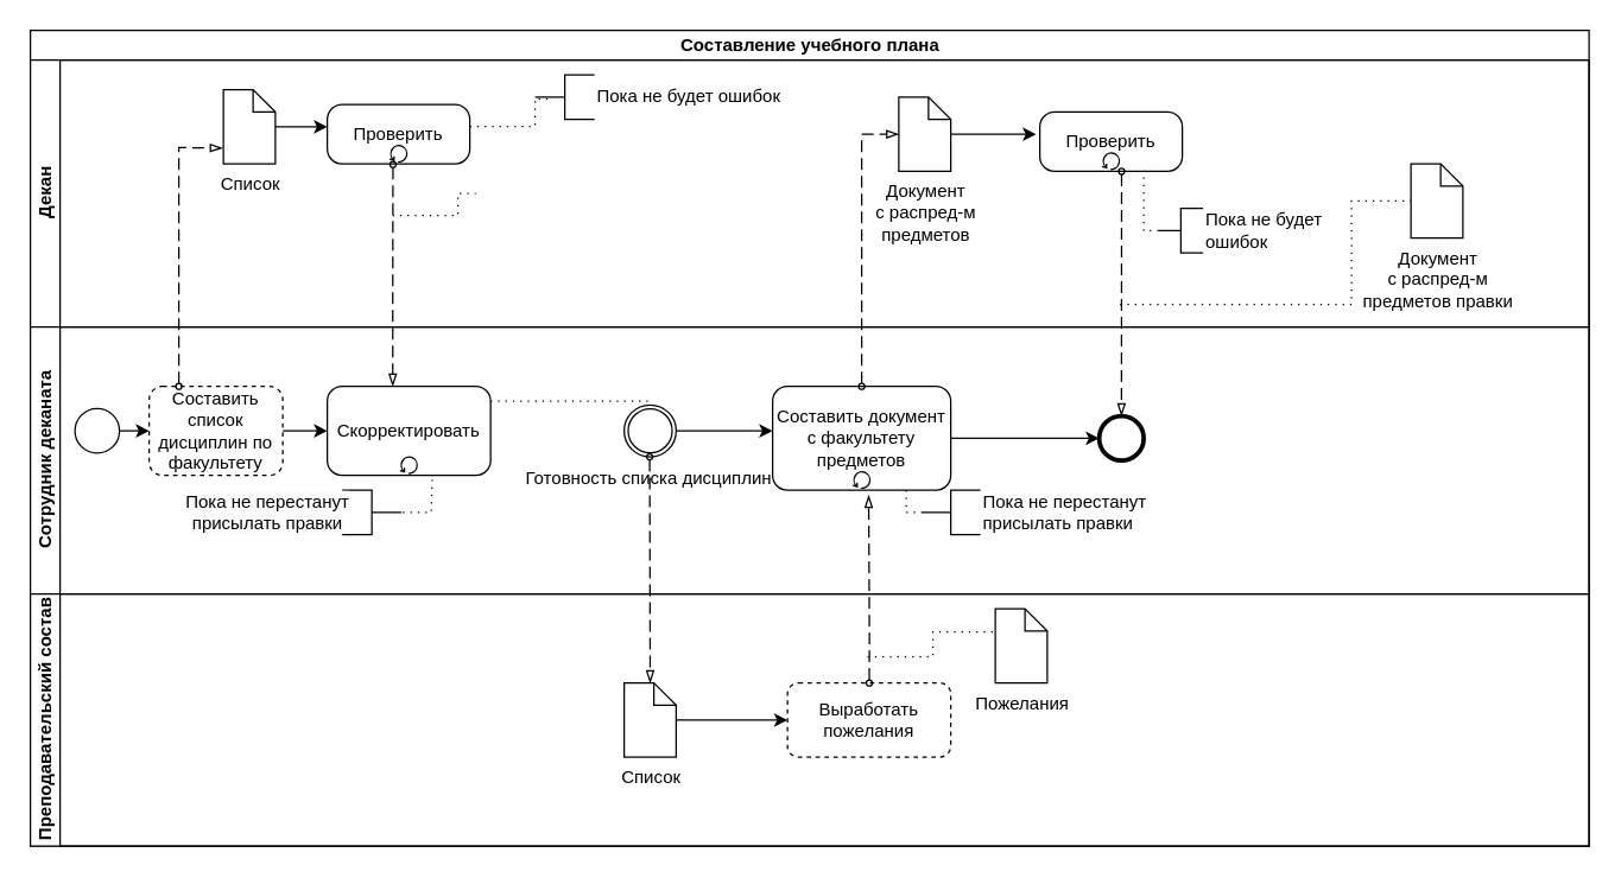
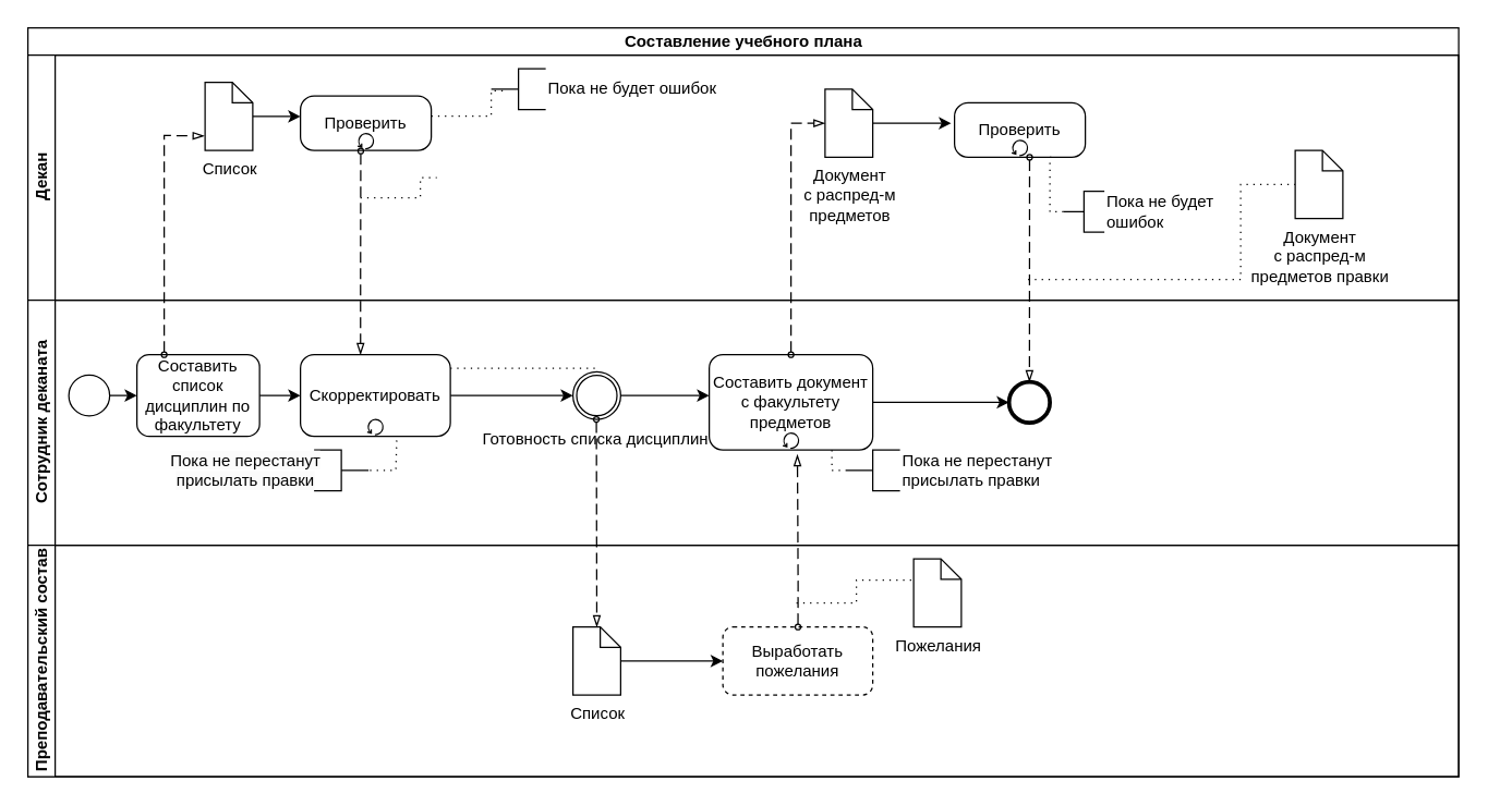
- <mxCell id="22" value="Составить список дисциплин по факультету" style="rounded=1;whiteSpace=wrap;html=1;dashed=1;" vertex="1" parent="18"><mxGeometry x="80" y="40" width="90" height="60" as="geometry" /></mxCell>
+ <mxCell id="22" value="Составить список дисциплин по факультету" style="rounded=1;whiteSpace=wrap;html=1;" vertex="1" parent="18"><mxGeometry x="80" y="40" width="90" height="60" as="geometry" /></mxCell>
+ <mxCell id="25" value="" style="edgeStyle=orthogonalEdgeStyle;rounded=0;orthogonalLoop=1;jettySize=auto;html=1;" edge="1" parent="18" source="26" target="30"><mxGeometry relative="1" as="geometry" /></mxCell>
